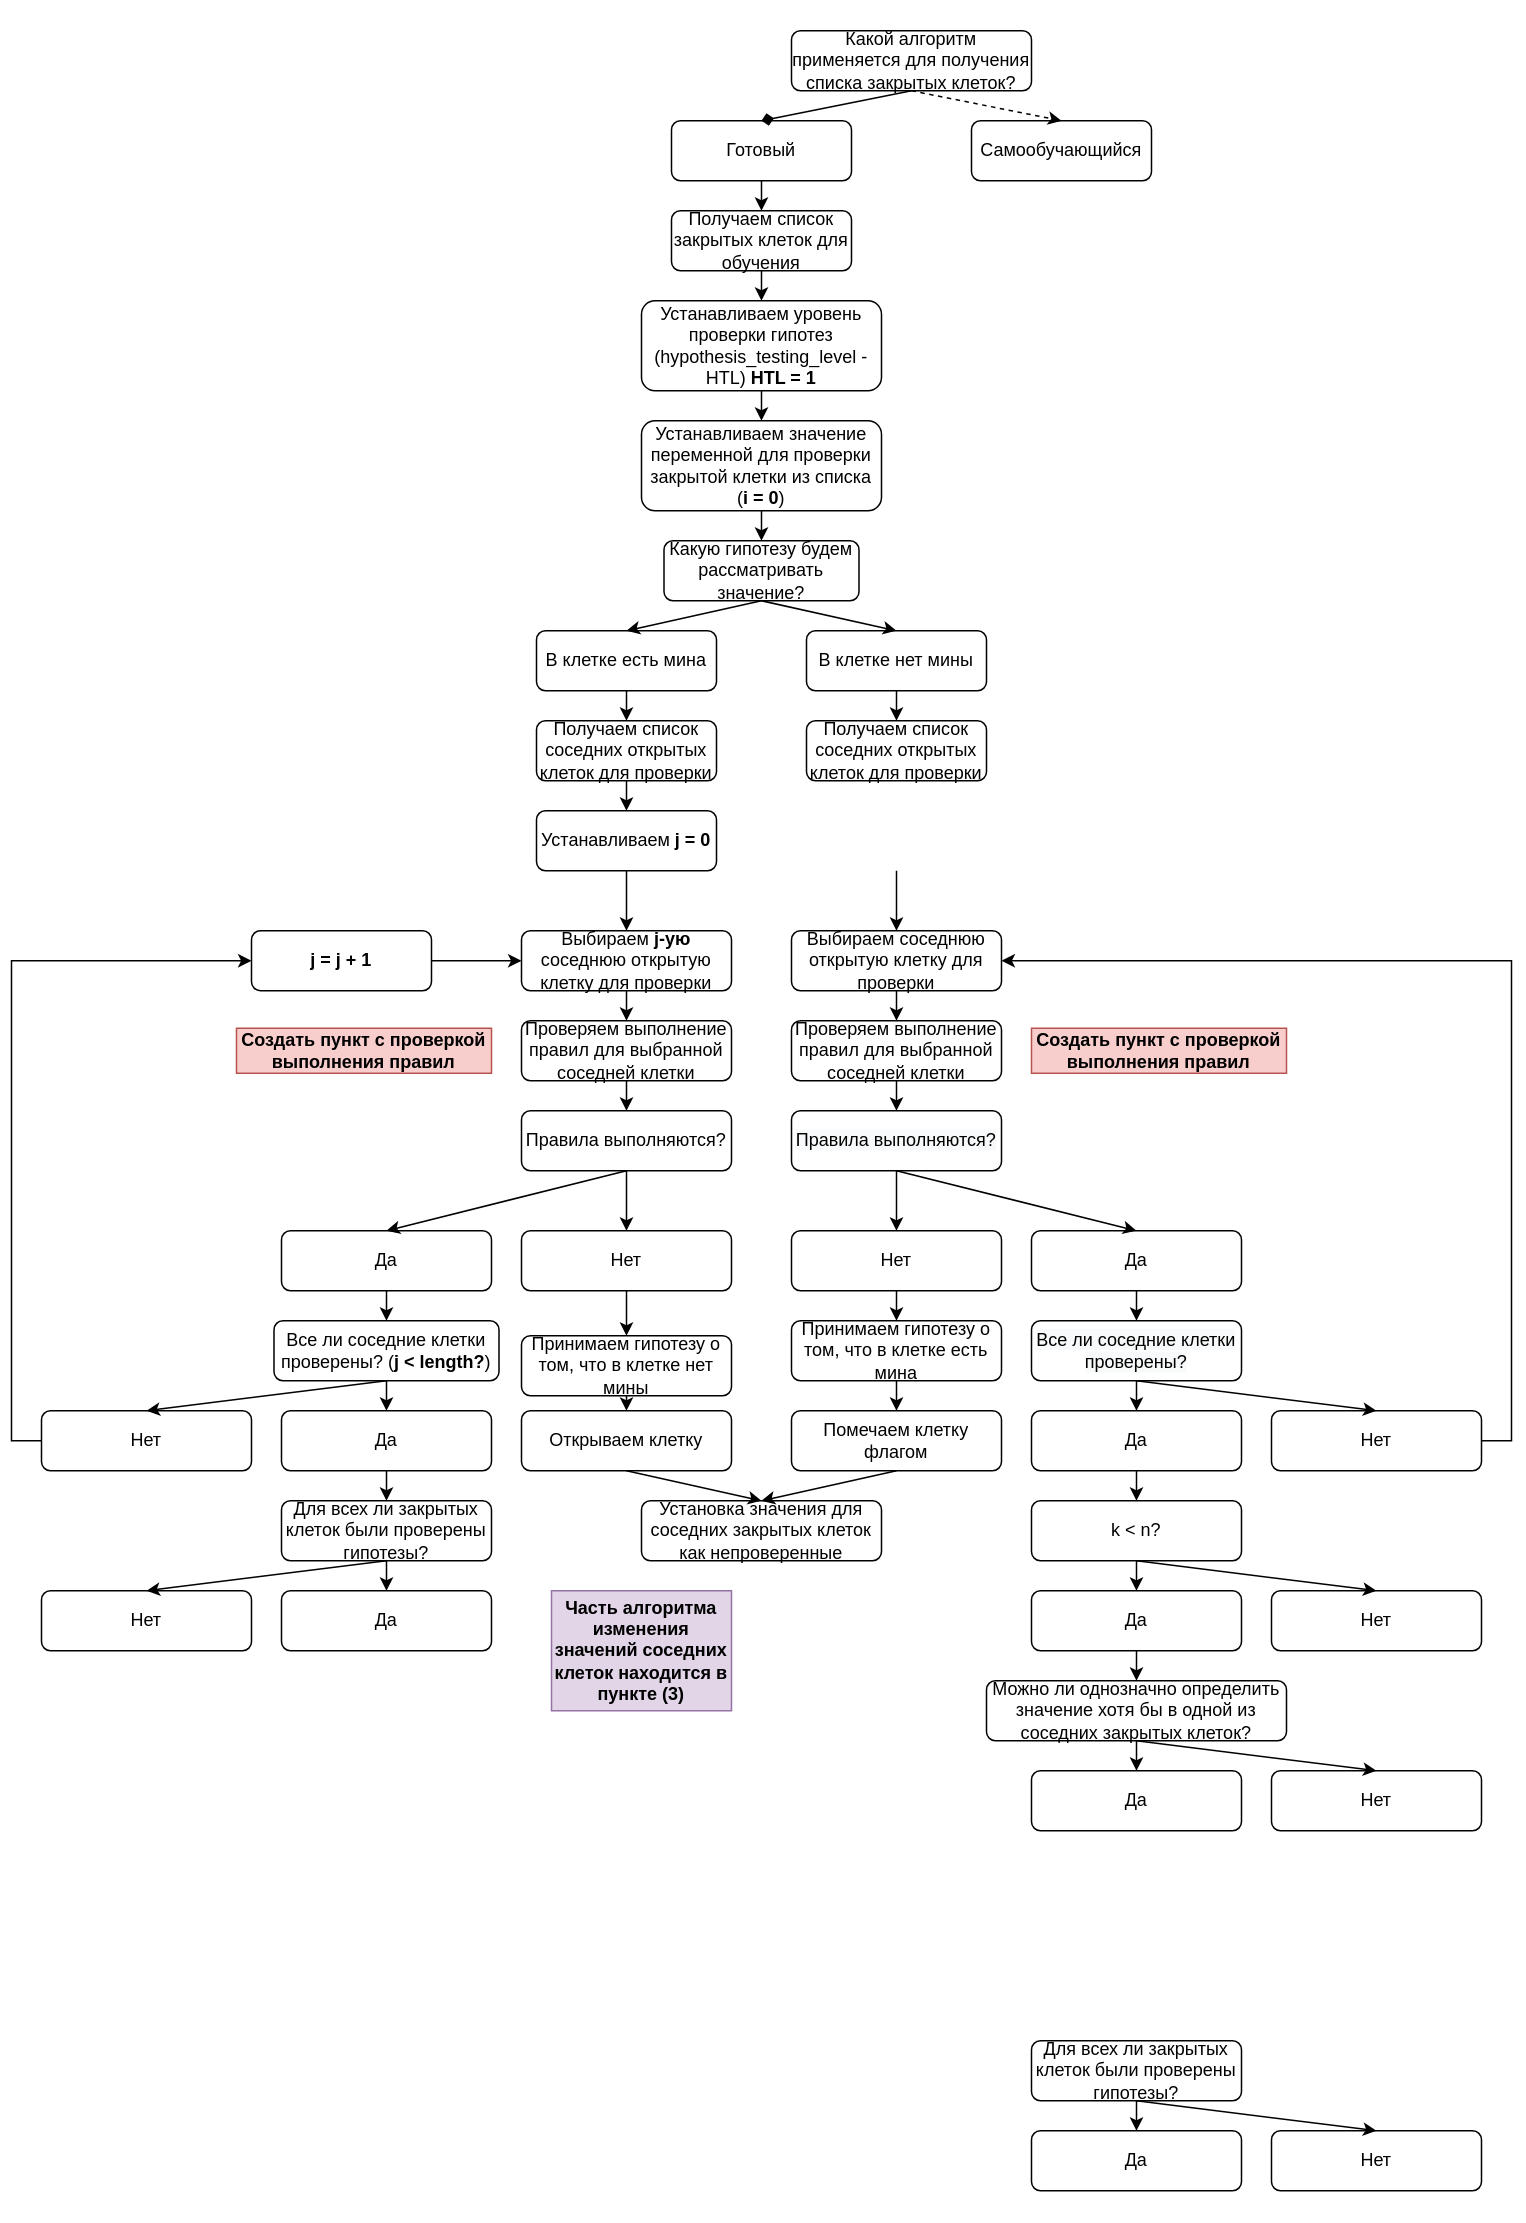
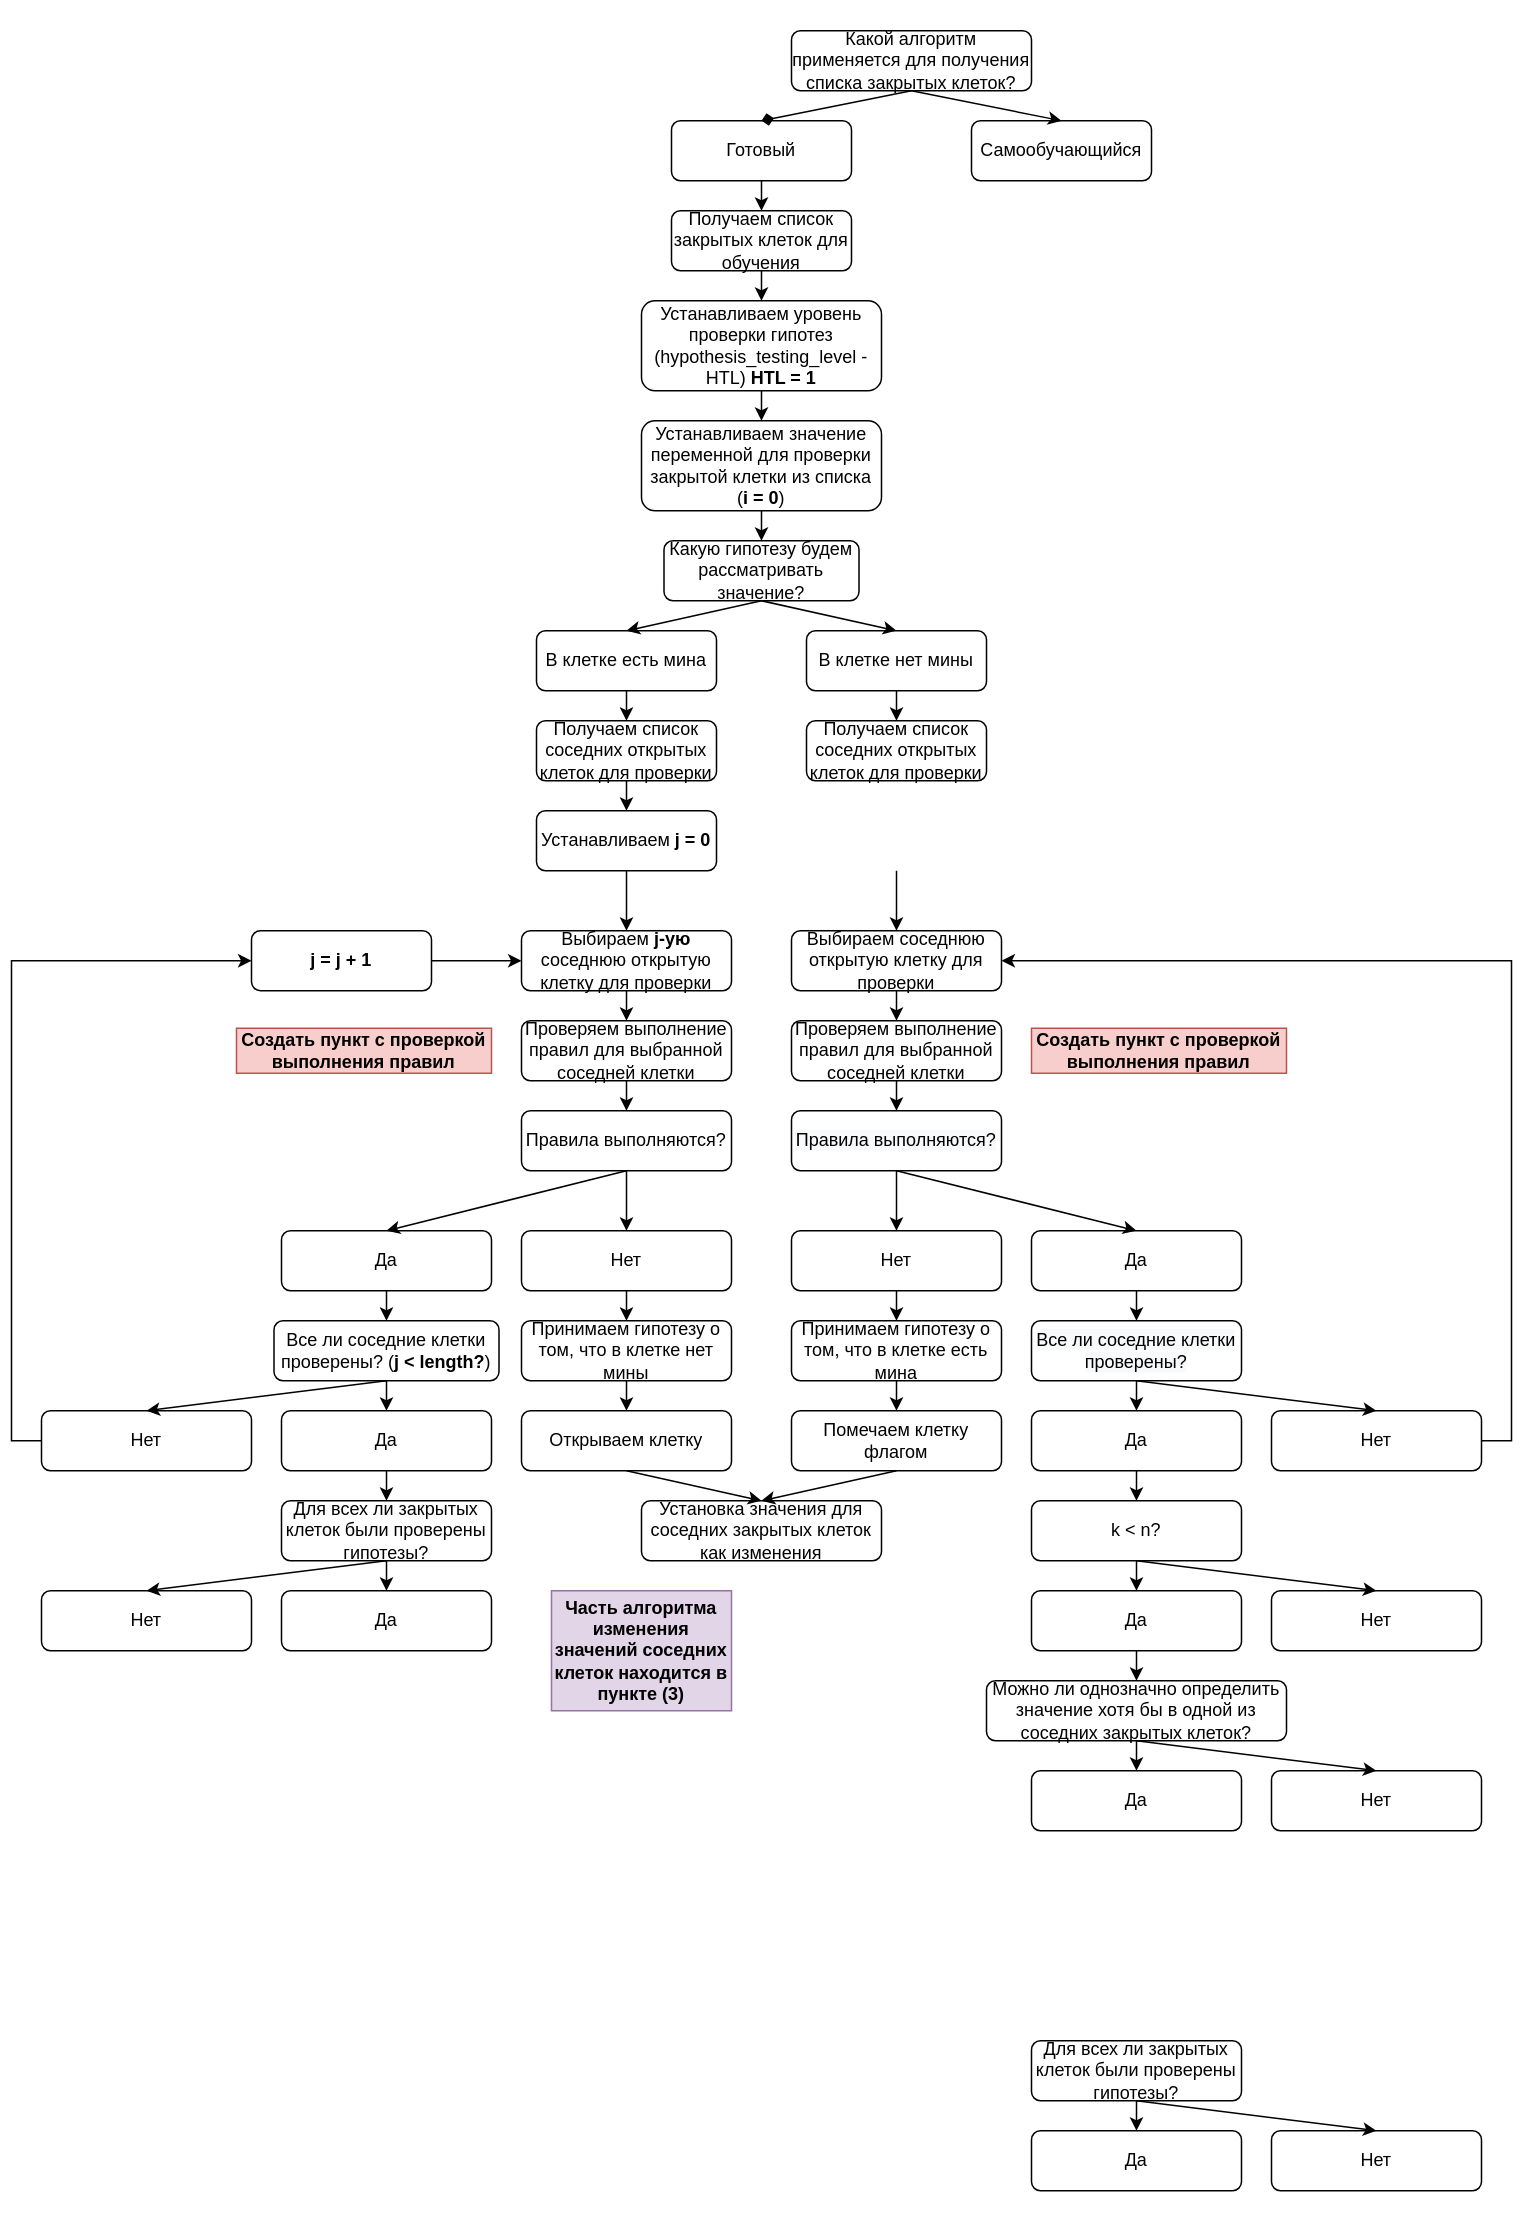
- <mxCell id="97" value="" style="endArrow=classic;html=1;entryX=0.5;entryY=0;entryDx=0;entryDy=0;exitX=0.5;exitY=1;exitDx=0;exitDy=0;dashed=1;" parent="1" source="2" target="4" edge="1"><mxGeometry width="50" height="50" relative="1" as="geometry"><mxPoint x="230" y="180" as="sourcePoint" /><mxPoint x="280" y="130" as="targetPoint" /></mxGeometry></mxCell>
+ <mxCell id="97" value="" style="endArrow=classic;html=1;entryX=0.5;entryY=0;entryDx=0;entryDy=0;exitX=0.5;exitY=1;exitDx=0;exitDy=0;" parent="1" source="2" target="4" edge="1"><mxGeometry width="50" height="50" relative="1" as="geometry"><mxPoint x="230" y="180" as="sourcePoint" /><mxPoint x="280" y="130" as="targetPoint" /></mxGeometry></mxCell>
- <mxCell id="21" value="Принимаем гипотезу о том, что в клетке нет мины" style="rounded=1;whiteSpace=wrap;html=1;" parent="1" vertex="1"><mxGeometry x="340" y="890" width="140" height="40" as="geometry" /></mxCell>
+ <mxCell id="21" value="Принимаем гипотезу о том, что в клетке нет мины" style="rounded=1;whiteSpace=wrap;html=1;" parent="1" vertex="1"><mxGeometry x="340" y="880" width="140" height="40" as="geometry" /></mxCell>
- <mxCell id="25" value="Установка значения для соседних закрытых клеток как непроверенные" style="rounded=1;whiteSpace=wrap;html=1;" parent="1" vertex="1"><mxGeometry x="420" y="1000" width="160" height="40" as="geometry" /></mxCell>
+ <mxCell id="25" value="Установка значения для соседних закрытых клеток как изменения" style="rounded=1;whiteSpace=wrap;html=1;" parent="1" vertex="1"><mxGeometry x="420" y="1000" width="160" height="40" as="geometry" /></mxCell>
